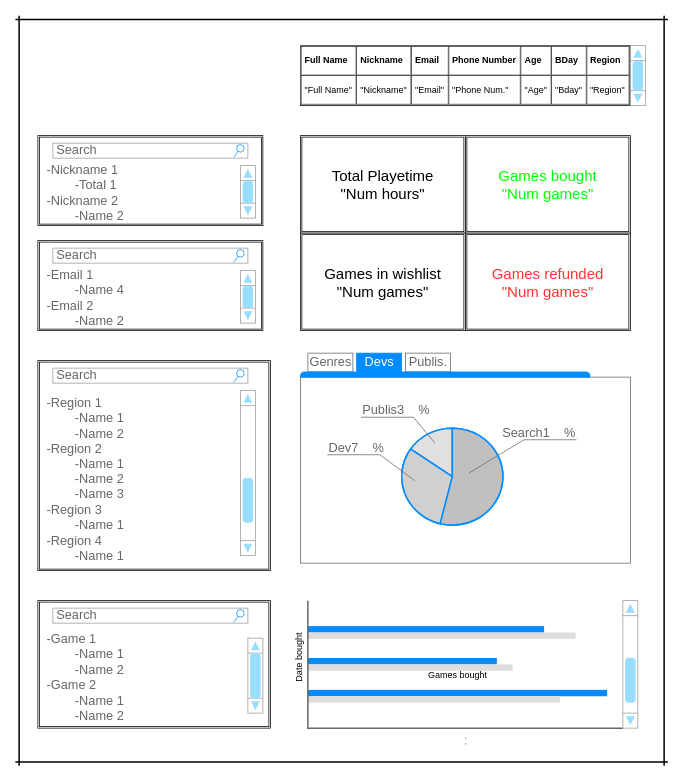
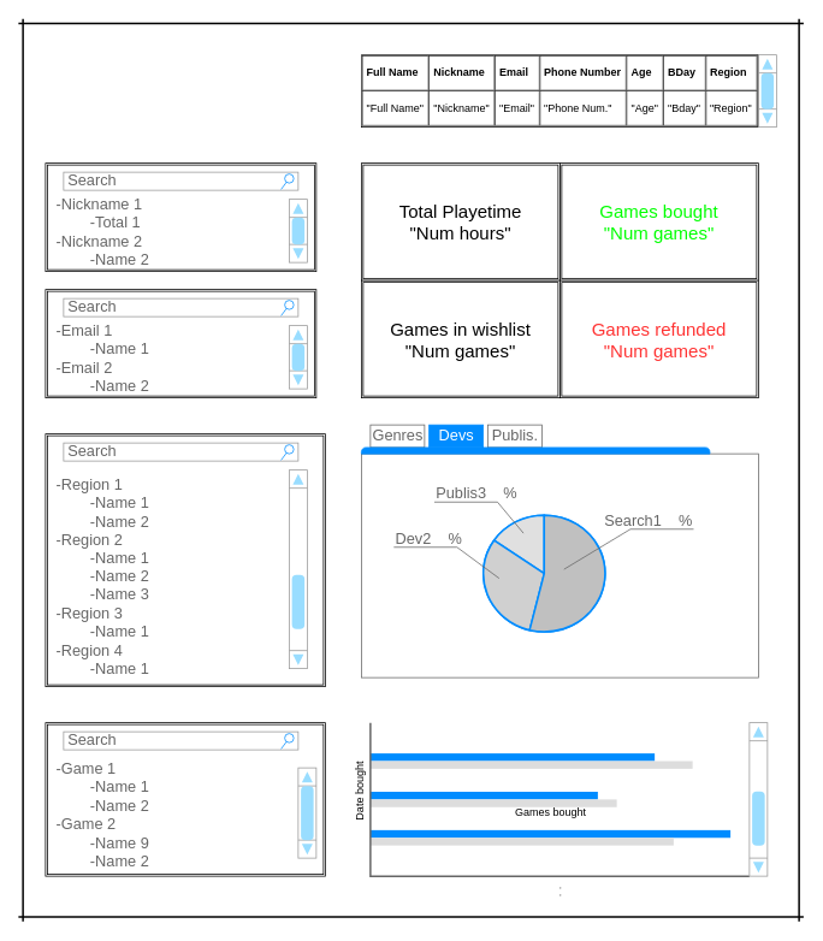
- <mxCell id="21" value="-Email 1&lt;br&gt;&lt;span style=&quot;white-space: pre&quot;&gt;&#09;&lt;/span&gt;-Name 4&lt;br&gt;-Email 2&lt;br&gt;&lt;span style=&quot;white-space: pre&quot;&gt;&#09;&lt;/span&gt;-Name 2" style="strokeWidth=1;shadow=0;dashed=0;align=center;html=1;shape=mxgraph.mockup.text.bulletedList;textColor=#666666;mainText=,,,,;textSize=17;bulletStyle=none;strokeColor=none;fillColor=none;align=left;verticalAlign=top;fontSize=17;fontColor=#666666;sketch=0;" parent="1" vertex="1"><mxGeometry x="60" y="350" width="280" height="80" as="geometry" /></mxCell>
+ <mxCell id="21" value="-Email 1&lt;br&gt;&lt;span style=&quot;white-space: pre&quot;&gt;&#09;&lt;/span&gt;-Name 1&lt;br&gt;-Email 2&lt;br&gt;&lt;span style=&quot;white-space: pre&quot;&gt;&#09;&lt;/span&gt;-Name 2" style="strokeWidth=1;shadow=0;dashed=0;align=center;html=1;shape=mxgraph.mockup.text.bulletedList;textColor=#666666;mainText=,,,,;textSize=17;bulletStyle=none;strokeColor=none;fillColor=none;align=left;verticalAlign=top;fontSize=17;fontColor=#666666;sketch=0;" parent="1" vertex="1"><mxGeometry x="60" y="350" width="280" height="80" as="geometry" /></mxCell>
- <mxCell id="8" value="Dev7&amp;nbsp; &amp;nbsp; %" style="strokeWidth=1;shadow=0;dashed=0;align=center;html=1;shape=mxgraph.mockup.text.callout;linkText=;textSize=17;textColor=#666666;callDir=NW;callStyle=line;fontSize=17;fontColor=#666666;align=left;verticalAlign=top;strokeColor=#666666;sketch=0;fillColor=#FFFFFF;" parent="2" vertex="1"><mxGeometry x="35.918" y="110" width="116.735" height="60" as="geometry" /></mxCell>
+ <mxCell id="8" value="Dev2&amp;nbsp; &amp;nbsp; %" style="strokeWidth=1;shadow=0;dashed=0;align=center;html=1;shape=mxgraph.mockup.text.callout;linkText=;textSize=17;textColor=#666666;callDir=NW;callStyle=line;fontSize=17;fontColor=#666666;align=left;verticalAlign=top;strokeColor=#666666;sketch=0;fillColor=#FFFFFF;" parent="2" vertex="1"><mxGeometry x="35.918" y="110" width="116.735" height="60" as="geometry" /></mxCell>
- <mxCell id="30" value="-Game 1&lt;br&gt;&lt;span style=&quot;white-space: pre&quot;&gt;&#09;&lt;/span&gt;-Name 1&lt;br&gt;&lt;span style=&quot;white-space: pre&quot;&gt;&#09;&lt;/span&gt;-Name 2&lt;br&gt;-Game 2&lt;br&gt;&lt;span style=&quot;white-space: pre&quot;&gt;&#09;&lt;/span&gt;-Name 1&lt;br&gt;&lt;span style=&quot;white-space: pre&quot;&gt;&#09;&lt;/span&gt;-Name 2" style="strokeWidth=1;shadow=0;dashed=0;align=center;html=1;shape=mxgraph.mockup.text.bulletedList;textColor=#666666;mainText=,,,,;textSize=17;bulletStyle=none;strokeColor=none;fillColor=none;align=left;verticalAlign=top;fontSize=17;fontColor=#666666;sketch=0;" parent="1" vertex="1"><mxGeometry x="60" y="835" width="280" height="125" as="geometry" /></mxCell>
+ <mxCell id="30" value="-Game 1&lt;br&gt;&lt;span style=&quot;white-space: pre&quot;&gt;&#09;&lt;/span&gt;-Name 1&lt;br&gt;&lt;span style=&quot;white-space: pre&quot;&gt;&#09;&lt;/span&gt;-Name 2&lt;br&gt;-Game 2&lt;br&gt;&lt;span style=&quot;white-space: pre&quot;&gt;&#09;&lt;/span&gt;-Name 9&lt;br&gt;&lt;span style=&quot;white-space: pre&quot;&gt;&#09;&lt;/span&gt;-Name 2" style="strokeWidth=1;shadow=0;dashed=0;align=center;html=1;shape=mxgraph.mockup.text.bulletedList;textColor=#666666;mainText=,,,,;textSize=17;bulletStyle=none;strokeColor=none;fillColor=none;align=left;verticalAlign=top;fontSize=17;fontColor=#666666;sketch=0;" parent="1" vertex="1"><mxGeometry x="60" y="835" width="280" height="125" as="geometry" /></mxCell>
